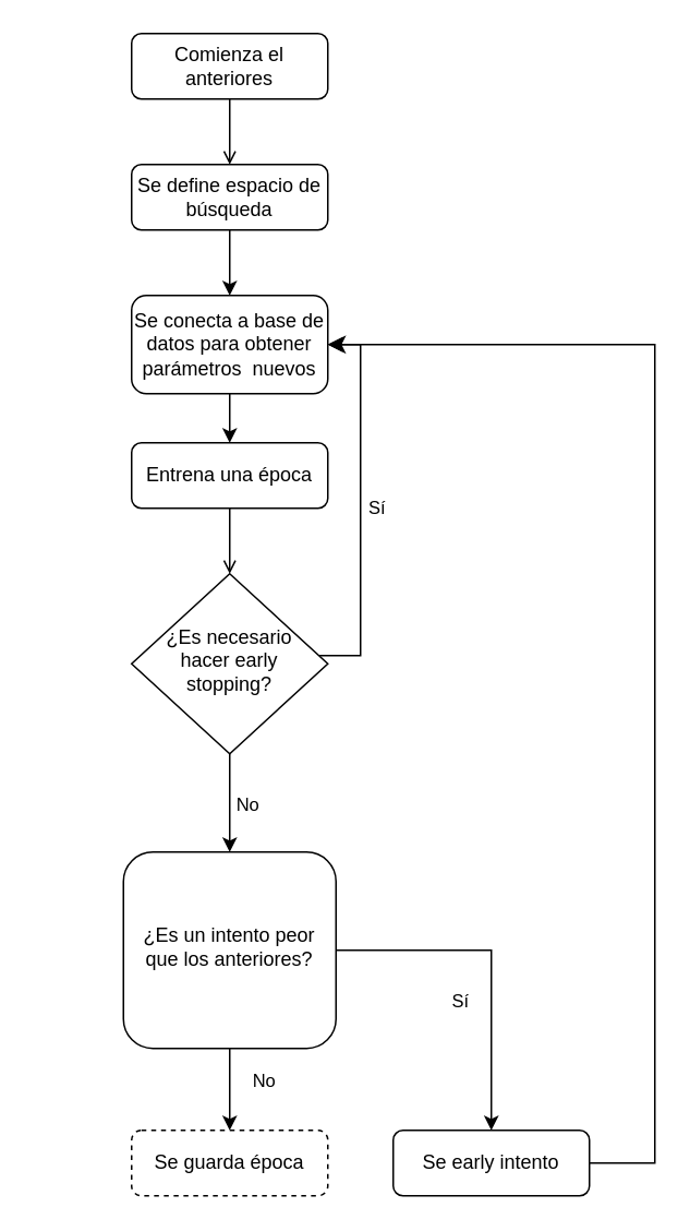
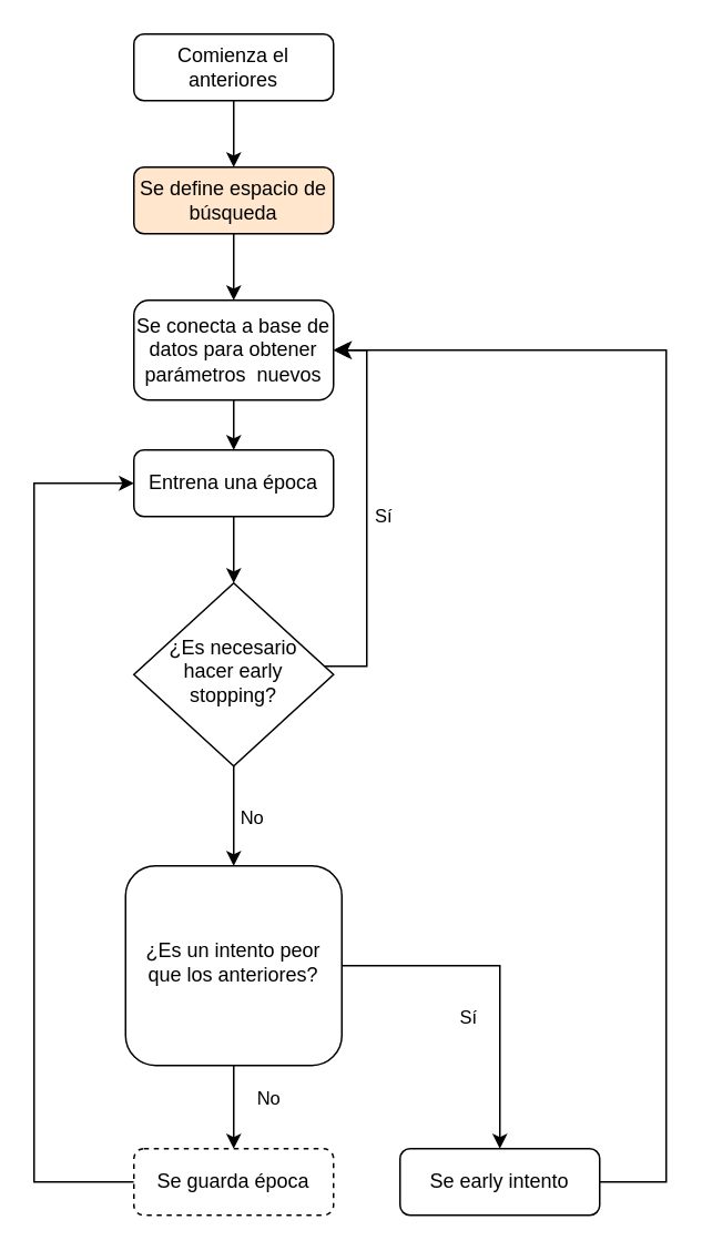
- <mxCell id="2" style="edgeStyle=orthogonalEdgeStyle;rounded=0;orthogonalLoop=1;jettySize=auto;html=1;entryX=0.5;entryY=0;entryDx=0;entryDy=0;endArrow=open;" edge="1" parent="1" source="3" target="11"><mxGeometry relative="1" as="geometry" /></mxCell>
+ <mxCell id="2" style="edgeStyle=orthogonalEdgeStyle;rounded=0;orthogonalLoop=1;jettySize=auto;html=1;entryX=0.5;entryY=0;entryDx=0;entryDy=0;" edge="1" parent="1" source="3" target="11"><mxGeometry relative="1" as="geometry" /></mxCell>
- <mxCell id="11" value="Se define espacio de búsqueda" style="rounded=1;whiteSpace=wrap;html=1;fontSize=12;glass=0;strokeWidth=1;shadow=0;" vertex="1" parent="1"><mxGeometry x="80" y="100" width="120" height="40" as="geometry" /></mxCell>
+ <mxCell id="11" value="Se define espacio de búsqueda" style="rounded=1;whiteSpace=wrap;html=1;fontSize=12;glass=0;strokeWidth=1;shadow=0;fillColor=#ffe6cc;" vertex="1" parent="1"><mxGeometry x="80" y="100" width="120" height="40" as="geometry" /></mxCell>
- <mxCell id="12" style="edgeStyle=orthogonalEdgeStyle;rounded=0;orthogonalLoop=1;jettySize=auto;html=1;endArrow=open;" edge="1" parent="1" source="13" target="7"><mxGeometry relative="1" as="geometry" /></mxCell>
+ <mxCell id="12" style="edgeStyle=orthogonalEdgeStyle;rounded=0;orthogonalLoop=1;jettySize=auto;html=1;" edge="1" parent="1" source="13" target="7"><mxGeometry relative="1" as="geometry" /></mxCell>
+ <mxCell id="19" style="edgeStyle=orthogonalEdgeStyle;rounded=0;orthogonalLoop=1;jettySize=auto;html=1;entryX=0;entryY=0.5;entryDx=0;entryDy=0;" edge="1" parent="1" source="20" target="13"><mxGeometry relative="1" as="geometry"><Array as="points"><mxPoint x="20" y="710" /><mxPoint x="20" y="290" /></Array></mxGeometry></mxCell>
